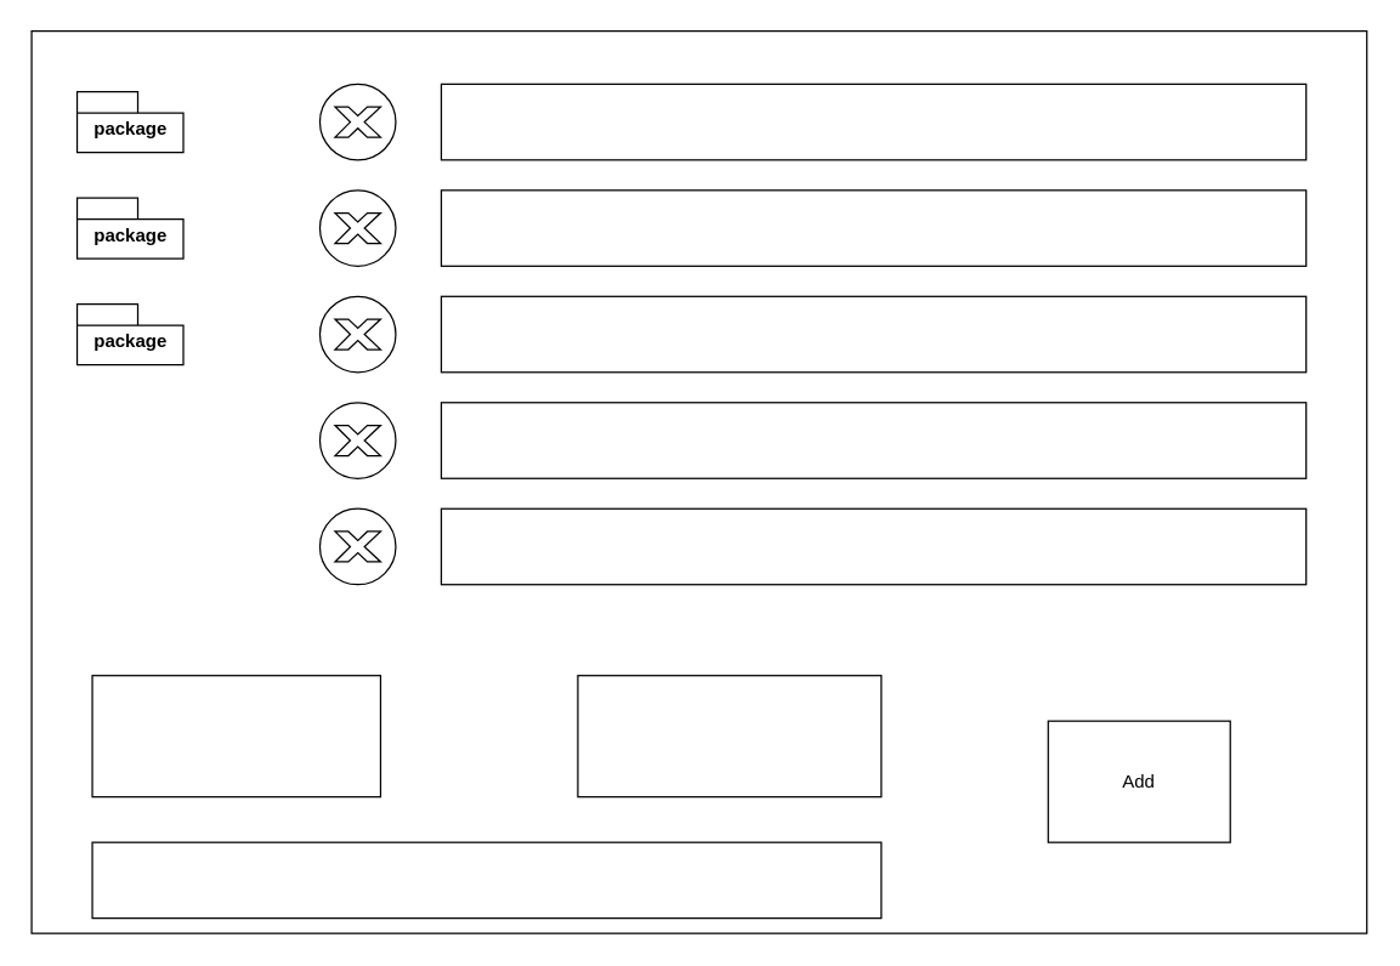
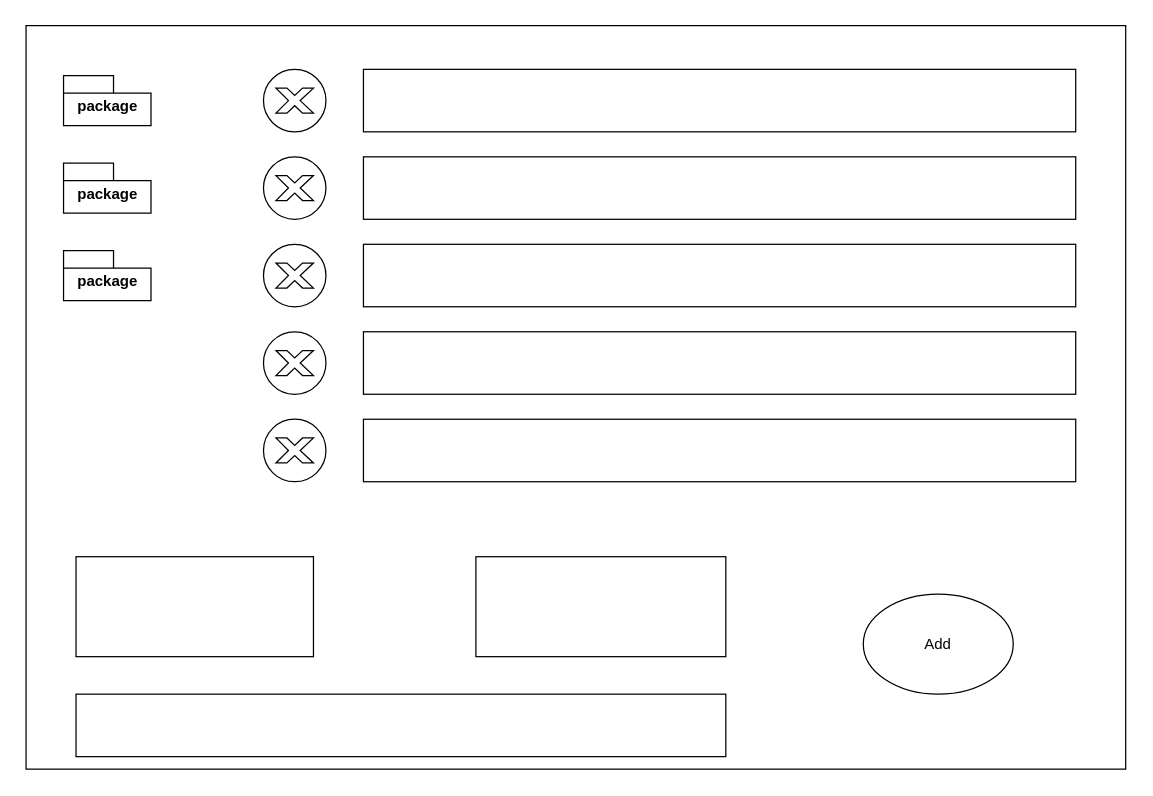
- <mxCell id="6" value="Add" style="rounded=0;whiteSpace=wrap;html=1;fillColor=default;strokeColor=default;fontColor=default;" parent="1" vertex="1"><mxGeometry x="690" y="475" width="120" height="80" as="geometry" /></mxCell>
+ <mxCell id="6" value="Add" style="ellipse;whiteSpace=wrap;html=1;fillColor=default;strokeColor=default;fontColor=default;" parent="1" vertex="1"><mxGeometry x="690" y="475" width="120" height="80" as="geometry" /></mxCell>
